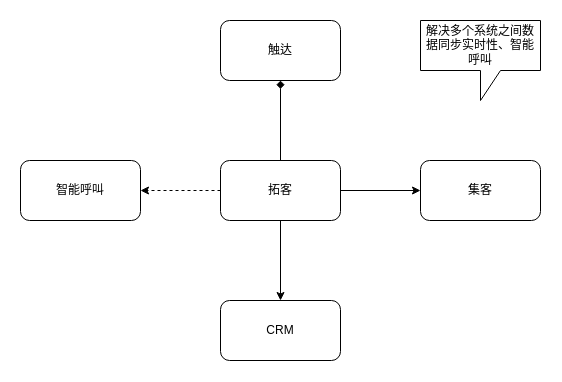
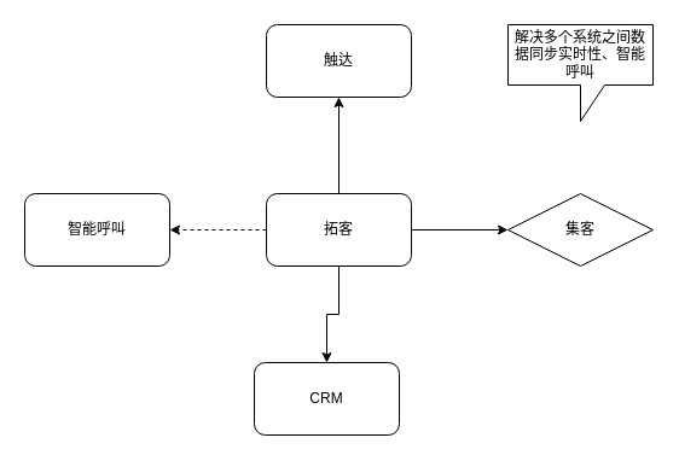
- <mxCell id="5" value="" style="edgeStyle=orthogonalEdgeStyle;rounded=0;orthogonalLoop=1;jettySize=auto;html=1;endArrow=diamond;" parent="1" source="6" target="10" edge="1"><mxGeometry relative="1" as="geometry" /></mxCell>
+ <mxCell id="5" value="" style="edgeStyle=orthogonalEdgeStyle;rounded=0;orthogonalLoop=1;jettySize=auto;html=1;" parent="1" source="6" target="10" edge="1"><mxGeometry relative="1" as="geometry" /></mxCell>
- <mxCell id="8" value="集客" style="whiteSpace=wrap;html=1;rounded=1;" parent="1" vertex="1"><mxGeometry x="420" y="160" width="120" height="60" as="geometry" /></mxCell>
+ <mxCell id="8" value="集客" style="rhombus;whiteSpace=wrap;html=1;" parent="1" vertex="1"><mxGeometry x="420" y="160" width="120" height="60" as="geometry" /></mxCell>
- <mxCell id="7" value="CRM" style="whiteSpace=wrap;html=1;rounded=1;" parent="1" vertex="1"><mxGeometry x="220" y="300" width="120" height="60" as="geometry" /></mxCell>
+ <mxCell id="7" value="CRM" style="whiteSpace=wrap;html=1;rounded=1;" parent="1" vertex="1"><mxGeometry x="210" y="300" width="120" height="60" as="geometry" /></mxCell>
